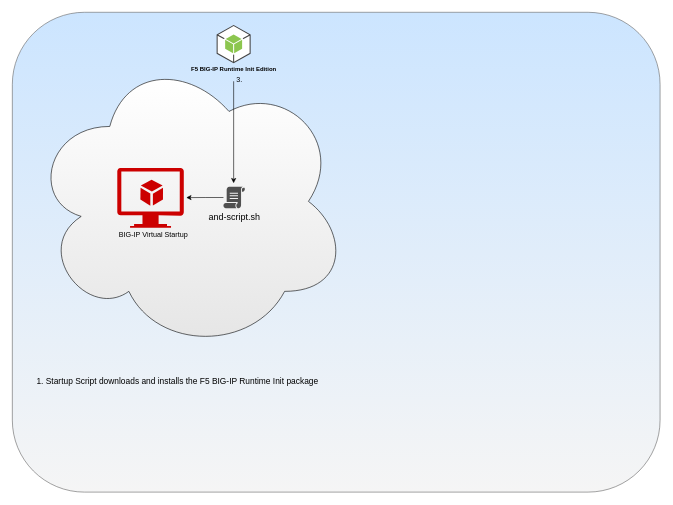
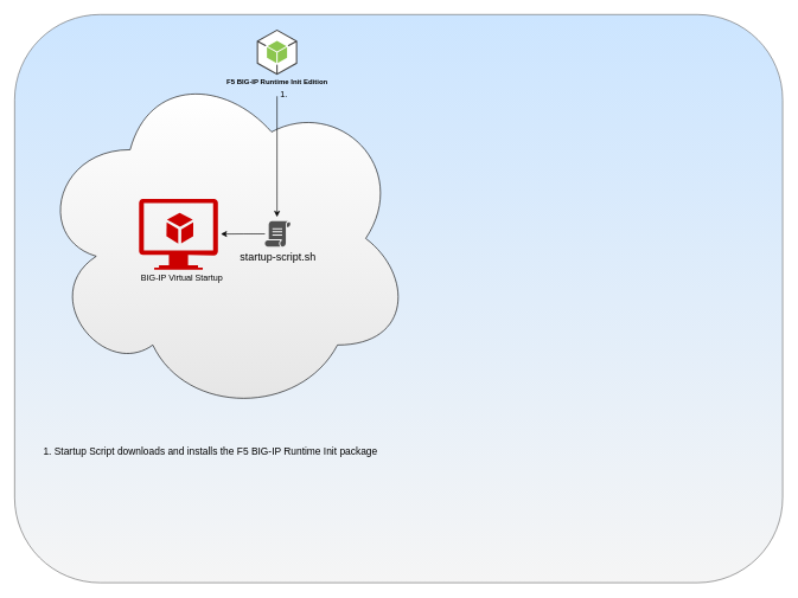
- <mxCell id="15" value="3." style="text;html=1;strokeColor=none;fillColor=none;align=center;verticalAlign=middle;whiteSpace=wrap;rounded=0;" parent="12" vertex="1"><mxGeometry x="50" y="68" width="40" height="20" as="geometry" /></mxCell>
+ <mxCell id="15" value="1." style="text;html=1;strokeColor=none;fillColor=none;align=center;verticalAlign=middle;whiteSpace=wrap;rounded=0;" parent="12" vertex="1"><mxGeometry x="50" y="68" width="40" height="20" as="geometry" /></mxCell>
- <mxCell id="6" value="&lt;font style=&quot;font-size: 15px;&quot;&gt;and-script.sh&lt;/font&gt;" style="text;html=1;resizable=0;autosize=1;align=center;verticalAlign=middle;points=[];fillColor=none;strokeColor=none;rounded=0;opacity=50;fontSize=15;" parent="4" vertex="1"><mxGeometry x="-25" y="49" width="120" height="20" as="geometry" /></mxCell>
+ <mxCell id="6" value="&lt;font style=&quot;font-size: 15px;&quot;&gt;startup-script.sh&lt;/font&gt;" style="text;html=1;resizable=0;autosize=1;align=center;verticalAlign=middle;points=[];fillColor=none;strokeColor=none;rounded=0;opacity=50;fontSize=15;" parent="4" vertex="1"><mxGeometry x="-25" y="49" width="120" height="20" as="geometry" /></mxCell>
